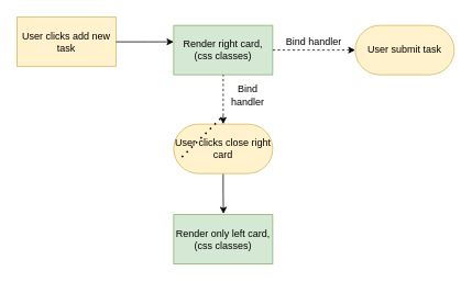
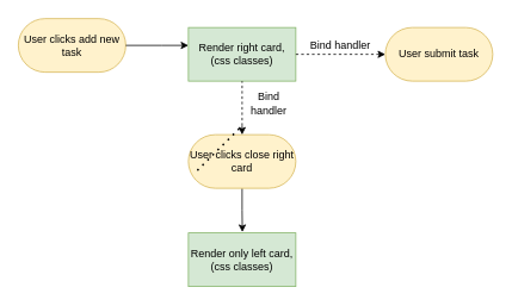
- <mxCell id="2" value="User clicks add new task" style="whiteSpace=wrap;html=1;arcSize=50;fillColor=#fff2cc;strokeColor=#d6b656;rounded=0;" vertex="1" parent="1"><mxGeometry x="20" y="20" width="120" height="60" as="geometry" /></mxCell>
+ <mxCell id="2" value="User clicks add new task" style="rounded=1;whiteSpace=wrap;html=1;arcSize=50;fillColor=#fff2cc;strokeColor=#d6b656;" vertex="1" parent="1"><mxGeometry x="20" y="20" width="120" height="60" as="geometry" /></mxCell>
